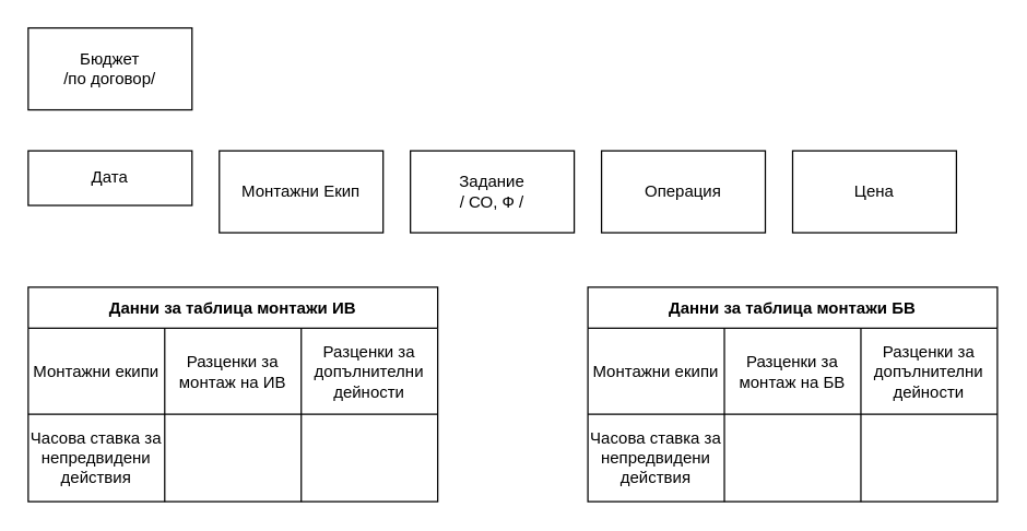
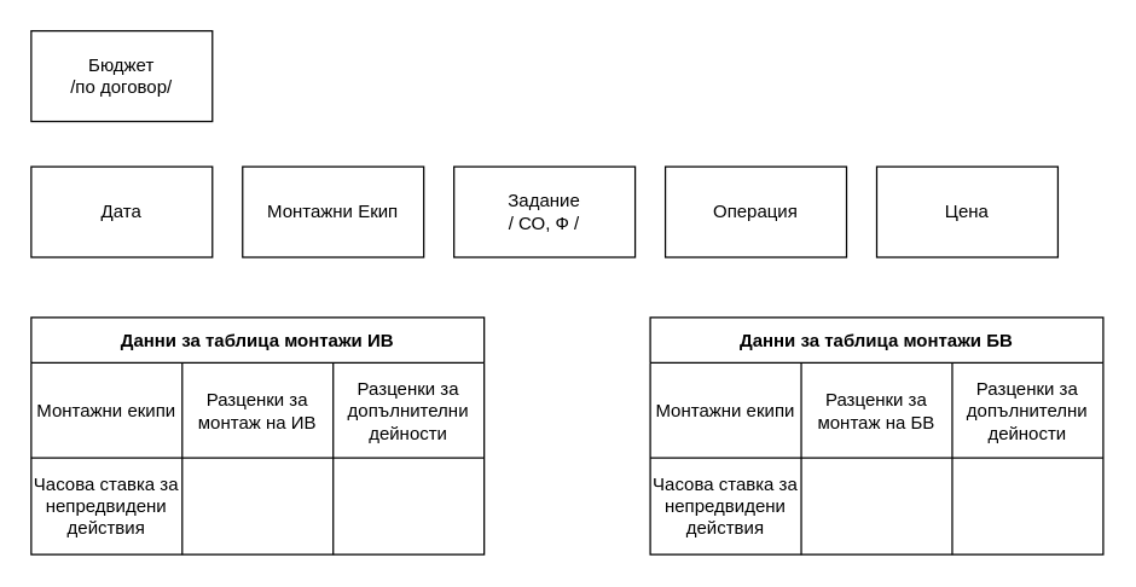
- <mxCell id="4" value="Дата" style="rounded=0;whiteSpace=wrap;html=1;" vertex="1" parent="1"><mxGeometry x="20" y="110" width="120" height="40" as="geometry" /></mxCell>
+ <mxCell id="4" value="Дата" style="rounded=0;whiteSpace=wrap;html=1;" vertex="1" parent="1"><mxGeometry x="20" y="110" width="120" height="60" as="geometry" /></mxCell>
